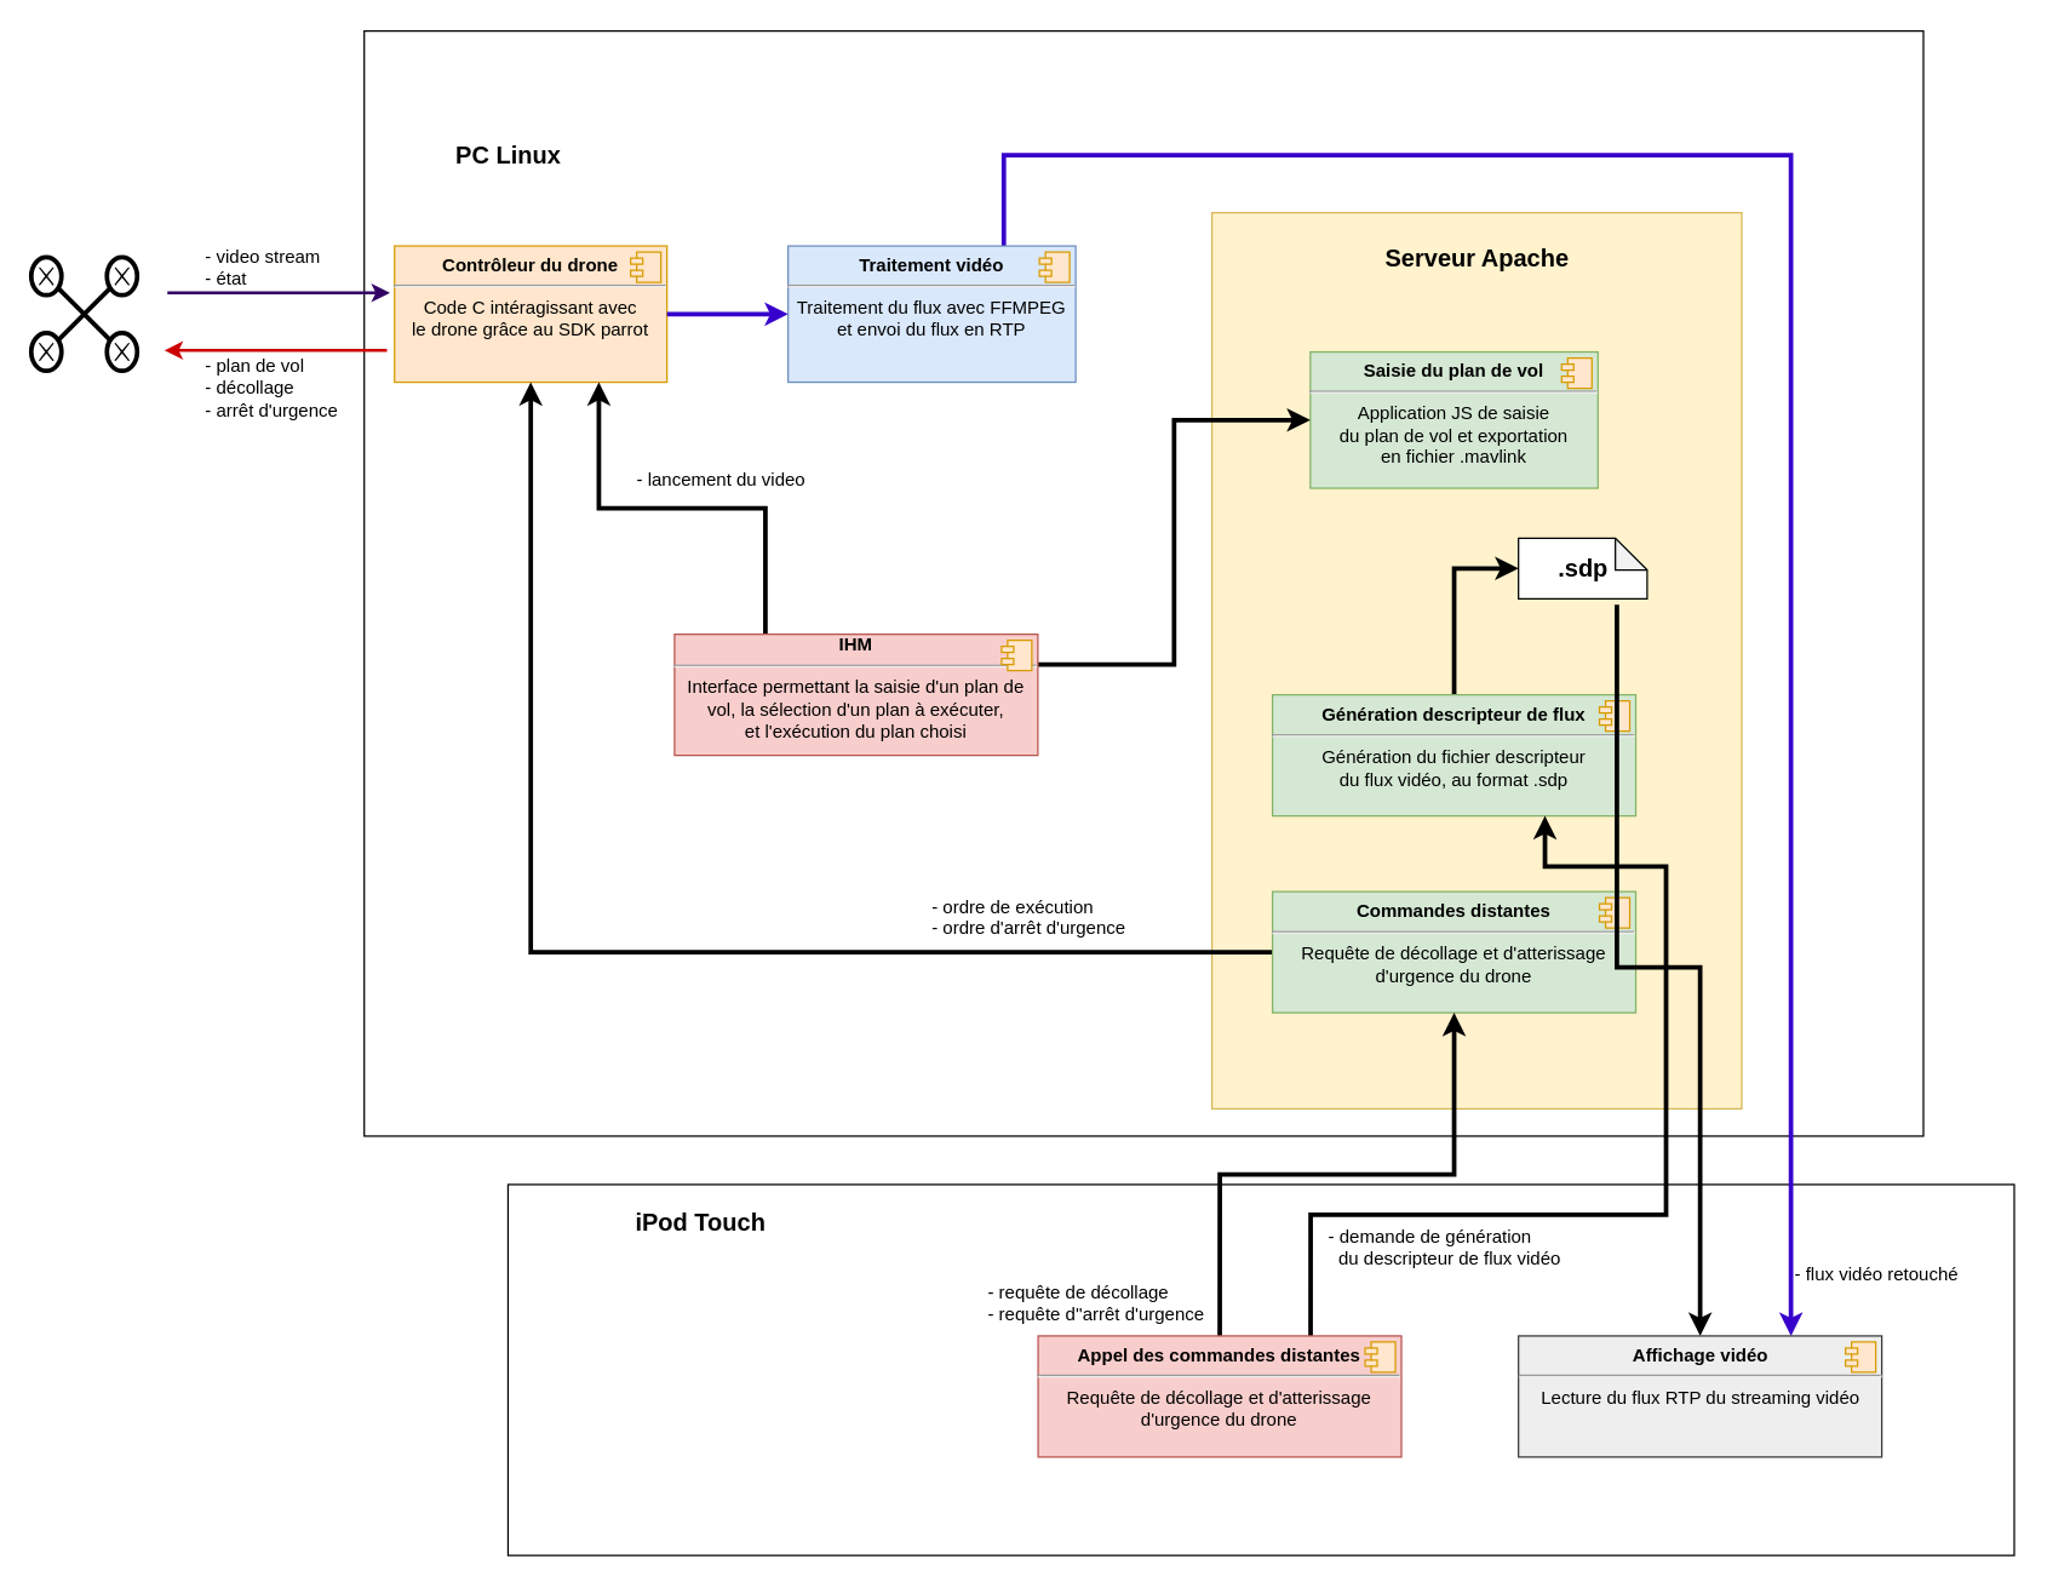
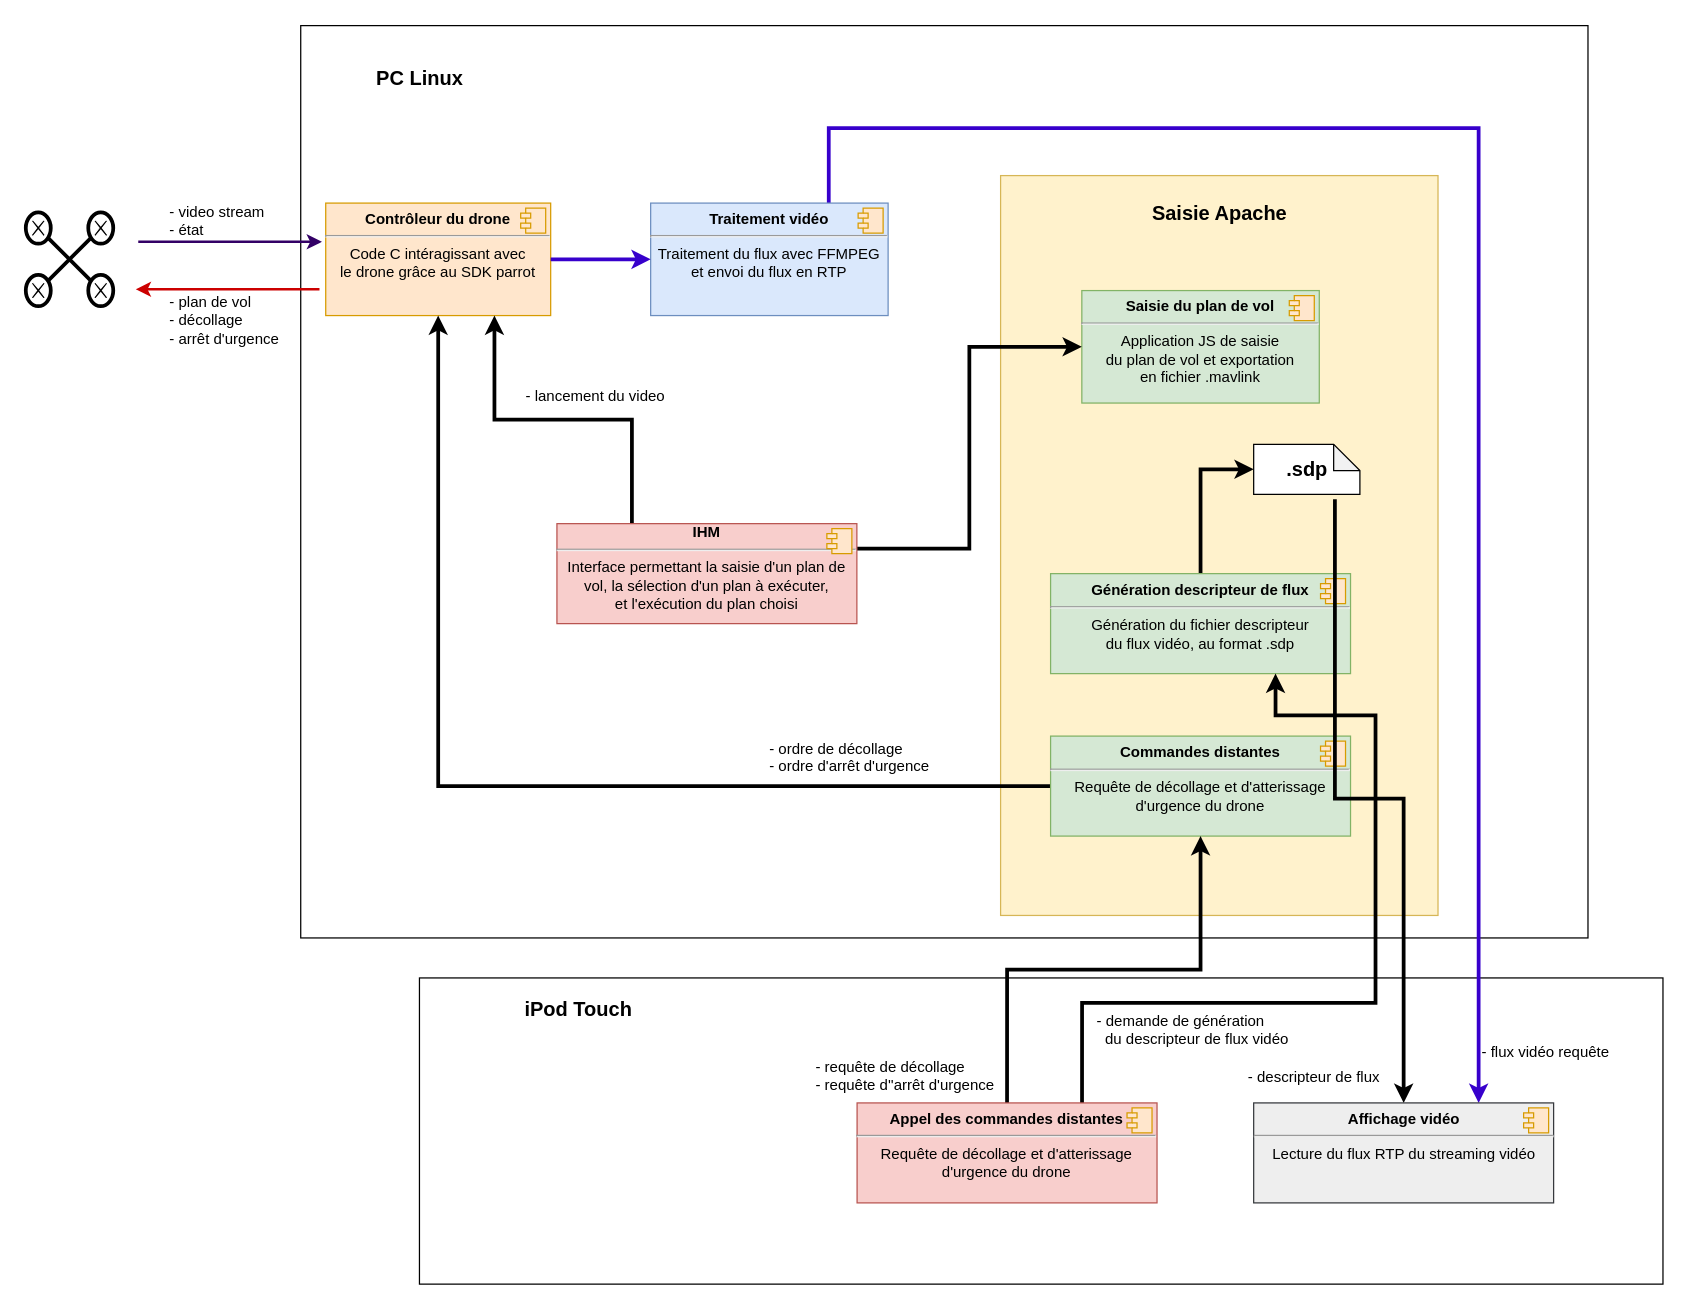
- <mxCell id="48" value="&lt;b&gt;&lt;font style=&quot;font-size: 16px&quot;&gt;PC Linux&lt;/font&gt;&lt;/b&gt;" style="text;html=1;strokeColor=none;fillColor=none;align=center;verticalAlign=middle;whiteSpace=wrap;rounded=0;" vertex="1" parent="1"><mxGeometry x="287.5" y="92" width="95" height="20" as="geometry" /></mxCell>
+ <mxCell id="48" value="&lt;b&gt;&lt;font style=&quot;font-size: 16px&quot;&gt;PC Linux&lt;/font&gt;&lt;/b&gt;" style="text;html=1;strokeColor=none;fillColor=none;align=center;verticalAlign=middle;whiteSpace=wrap;rounded=0;" vertex="1" parent="1"><mxGeometry x="287.5" y="52" width="95" height="20" as="geometry" /></mxCell>
- <mxCell id="29" value="&lt;font style=&quot;font-size: 16px&quot;&gt;&lt;b&gt;&lt;font style=&quot;font-size: 16px&quot;&gt;Serveur Apache&lt;/font&gt;&lt;/b&gt;&lt;/font&gt;" style="text;html=1;strokeColor=none;fillColor=none;align=center;verticalAlign=middle;whiteSpace=wrap;rounded=0;" vertex="1" parent="1"><mxGeometry x="907.5" y="156" width="135" height="27" as="geometry" /></mxCell>
+ <mxCell id="29" value="&lt;font style=&quot;font-size: 16px&quot;&gt;&lt;b&gt;&lt;font style=&quot;font-size: 16px&quot;&gt;Saisie Apache&lt;/font&gt;&lt;/b&gt;&lt;/font&gt;" style="text;html=1;strokeColor=none;fillColor=none;align=center;verticalAlign=middle;whiteSpace=wrap;rounded=0;" vertex="1" parent="1"><mxGeometry x="907.5" y="156" width="135" height="27" as="geometry" /></mxCell>
- <mxCell id="28" value="&lt;div&gt;&amp;nbsp;- ordre de exécution&lt;/div&gt;&lt;div&gt;&amp;nbsp;- ordre d'arrêt d'urgence&lt;br&gt;&lt;/div&gt;" style="text;html=1;resizable=0;points=[];autosize=1;align=left;verticalAlign=top;spacingTop=-4;" vertex="1" parent="1"><mxGeometry x="610" y="588.5" width="150" height="30" as="geometry" /></mxCell>
+ <mxCell id="28" value="&lt;div&gt;&amp;nbsp;- ordre de décollage&lt;/div&gt;&lt;div&gt;&amp;nbsp;- ordre d'arrêt d'urgence&lt;br&gt;&lt;/div&gt;" style="text;html=1;resizable=0;points=[];autosize=1;align=left;verticalAlign=top;spacingTop=-4;" vertex="1" parent="1"><mxGeometry x="610" y="588.5" width="150" height="30" as="geometry" /></mxCell>
- <mxCell id="43" value="&amp;nbsp;- flux vidéo retouché" style="text;html=1;resizable=0;points=[];autosize=1;align=left;verticalAlign=top;spacingTop=-4;" vertex="1" parent="1"><mxGeometry x="1179.5" y="832" width="130" height="20" as="geometry" /></mxCell>
+ <mxCell id="43" value="&amp;nbsp;- flux vidéo requête" style="text;html=1;resizable=0;points=[];autosize=1;align=left;verticalAlign=top;spacingTop=-4;" vertex="1" parent="1"><mxGeometry x="1179.5" y="832" width="130" height="20" as="geometry" /></mxCell>
+ <mxCell id="44" value="&amp;nbsp;- descripteur de flux" style="text;html=1;resizable=0;points=[];autosize=1;align=left;verticalAlign=top;spacingTop=-4;" vertex="1" parent="1"><mxGeometry x="992.5" y="852" width="130" height="20" as="geometry" /></mxCell>
